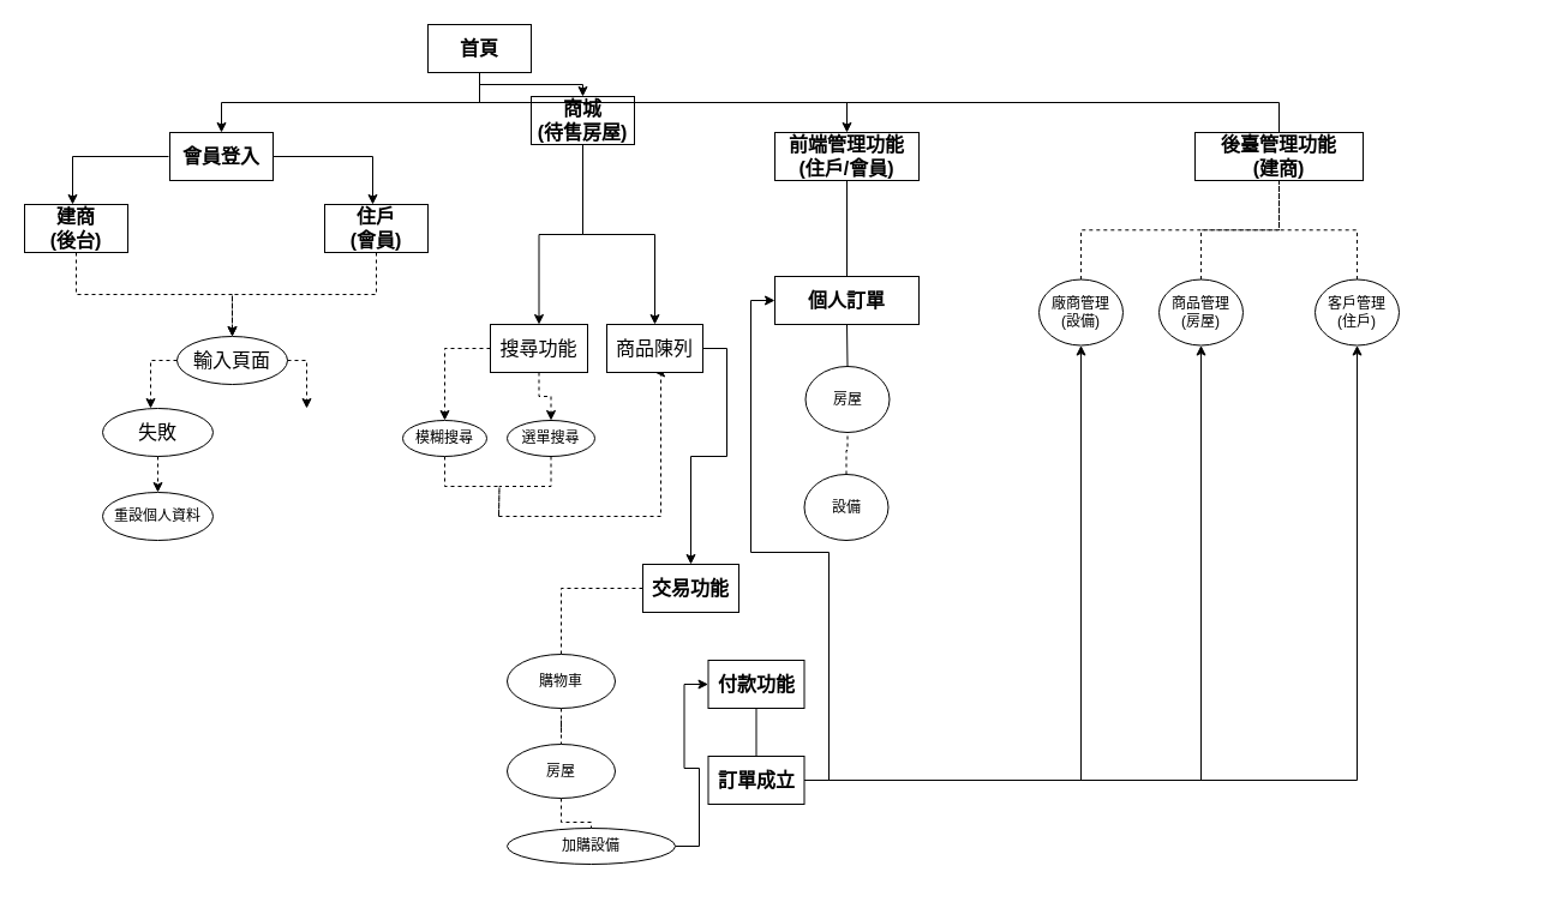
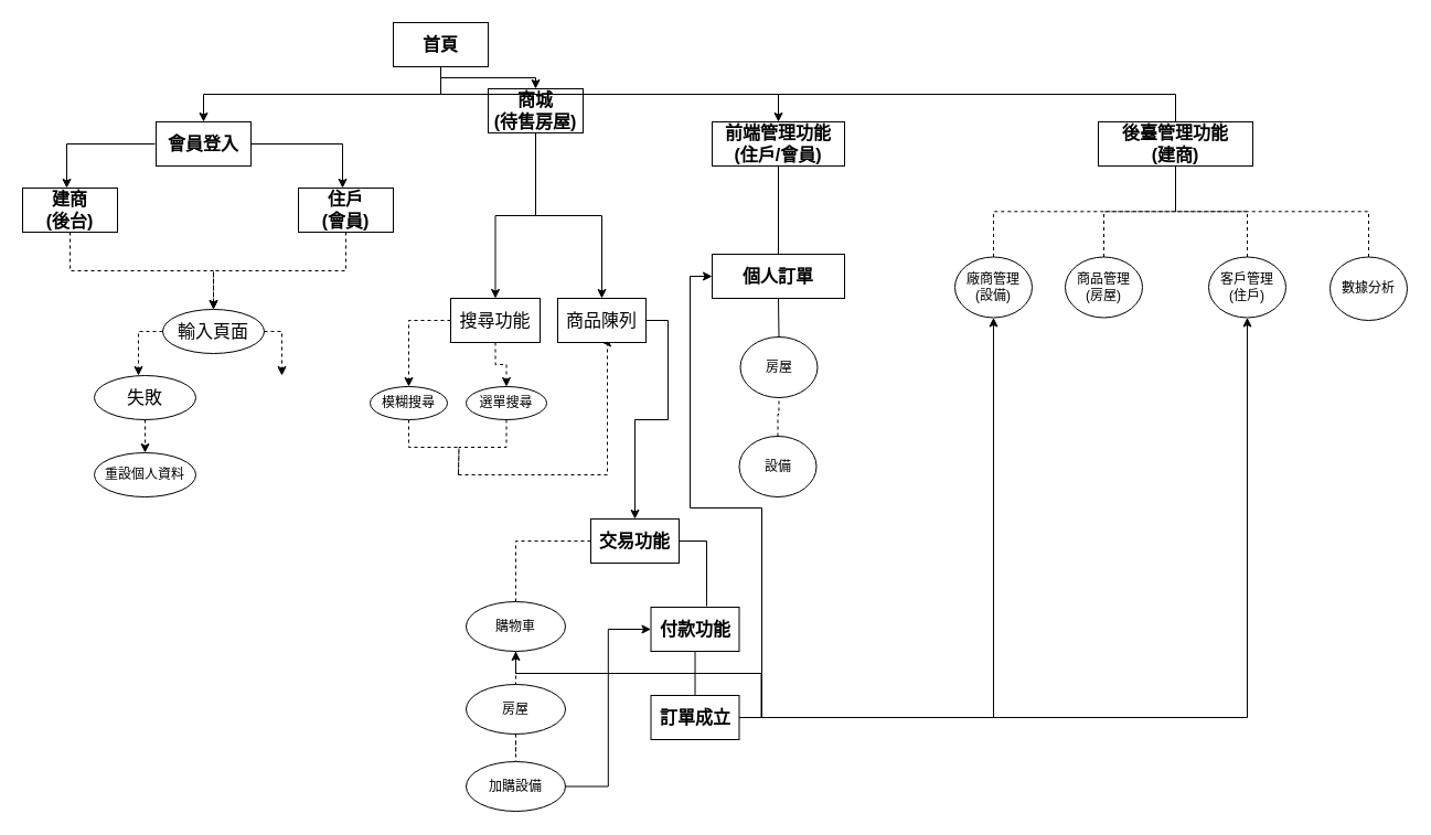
+ <mxCell id="50" style="edgeStyle=orthogonalEdgeStyle;rounded=0;orthogonalLoop=1;jettySize=auto;html=1;exitX=0.5;exitY=0;exitDx=0;exitDy=0;entryX=0.5;entryY=1;entryDx=0;entryDy=0;dashed=1;fontSize=12;endArrow=none;endFill=0;" edge="1" parent="1" source="51" target="37"><mxGeometry relative="1" as="geometry" /></mxCell>
+ <mxCell id="51" value="數據分析" style="ellipse;whiteSpace=wrap;html=1;fontSize=12;rounded=0;fontStyle=0;" vertex="1" parent="1"><mxGeometry x="1205" y="232.5" width="70" height="57.5" as="geometry" /></mxCell>
- <mxCell id="64" style="edgeStyle=orthogonalEdgeStyle;rounded=0;orthogonalLoop=1;jettySize=auto;html=1;exitX=1;exitY=0.5;exitDx=0;exitDy=0;entryX=0.5;entryY=1;entryDx=0;entryDy=0;fontSize=16;endArrow=classic;endFill=1;" edge="1" parent="1" source="65" target="47"><mxGeometry relative="1" as="geometry" /></mxCell>
+ <mxCell id="64" style="edgeStyle=orthogonalEdgeStyle;rounded=0;orthogonalLoop=1;jettySize=auto;html=1;exitX=1;exitY=0.5;exitDx=0;exitDy=0;fontSize=16;endArrow=classic;endFill=1;" edge="1" parent="1" source="65" target="56"><mxGeometry relative="1" as="geometry" /></mxCell>
+ <mxCell id="53" style="edgeStyle=orthogonalEdgeStyle;rounded=0;orthogonalLoop=1;jettySize=auto;html=1;exitX=1;exitY=0.5;exitDx=0;exitDy=0;entryX=0.631;entryY=-0.025;entryDx=0;entryDy=0;entryPerimeter=0;fontSize=16;endArrow=none;endFill=0;" edge="1" parent="1" source="54" target="62"><mxGeometry relative="1" as="geometry" /></mxCell>
- <mxCell id="60" value="加購設備" style="ellipse;whiteSpace=wrap;html=1;fontSize=12;rounded=0;fontStyle=0;" vertex="1" parent="1"><mxGeometry x="422" y="690" width="140" height="30" as="geometry" /></mxCell>
+ <mxCell id="60" value="加購設備" style="ellipse;whiteSpace=wrap;html=1;fontSize=12;rounded=0;fontStyle=0;" vertex="1" parent="1"><mxGeometry x="422" y="690" width="90" height="45" as="geometry" /></mxCell>
